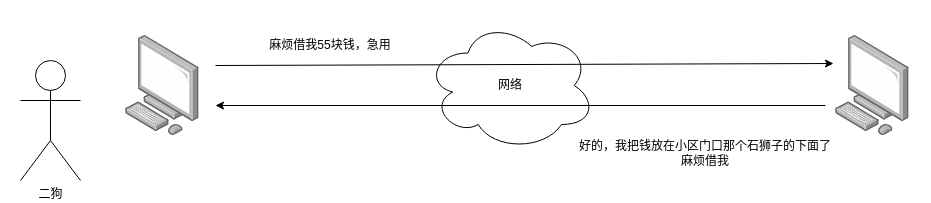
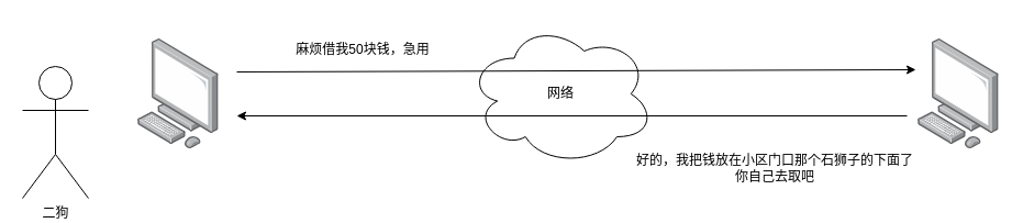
- <mxCell id="7" value="麻烦借我55块钱，急用" style="text;html=1;strokeColor=none;fillColor=none;align=center;verticalAlign=middle;whiteSpace=wrap;rounded=0;" parent="1" vertex="1"><mxGeometry x="195" y="35" width="270" height="20" as="geometry" /></mxCell>
+ <mxCell id="7" value="麻烦借我50块钱，急用" style="text;html=1;strokeColor=none;fillColor=none;align=center;verticalAlign=middle;whiteSpace=wrap;rounded=0;" parent="1" vertex="1"><mxGeometry x="195" y="35" width="270" height="20" as="geometry" /></mxCell>
- <mxCell id="9" value="好的，我把钱放在小区门口那个石狮子的下面了&lt;br&gt;麻烦借我" style="text;html=1;strokeColor=none;fillColor=none;align=center;verticalAlign=middle;whiteSpace=wrap;rounded=0;" parent="1" vertex="1"><mxGeometry x="575" y="145" width="260" height="15" as="geometry" /></mxCell>
+ <mxCell id="9" value="好的，我把钱放在小区门口那个石狮子的下面了&lt;br&gt;你自己去取吧" style="text;html=1;strokeColor=none;fillColor=none;align=center;verticalAlign=middle;whiteSpace=wrap;rounded=0;" parent="1" vertex="1"><mxGeometry x="575" y="145" width="260" height="15" as="geometry" /></mxCell>
